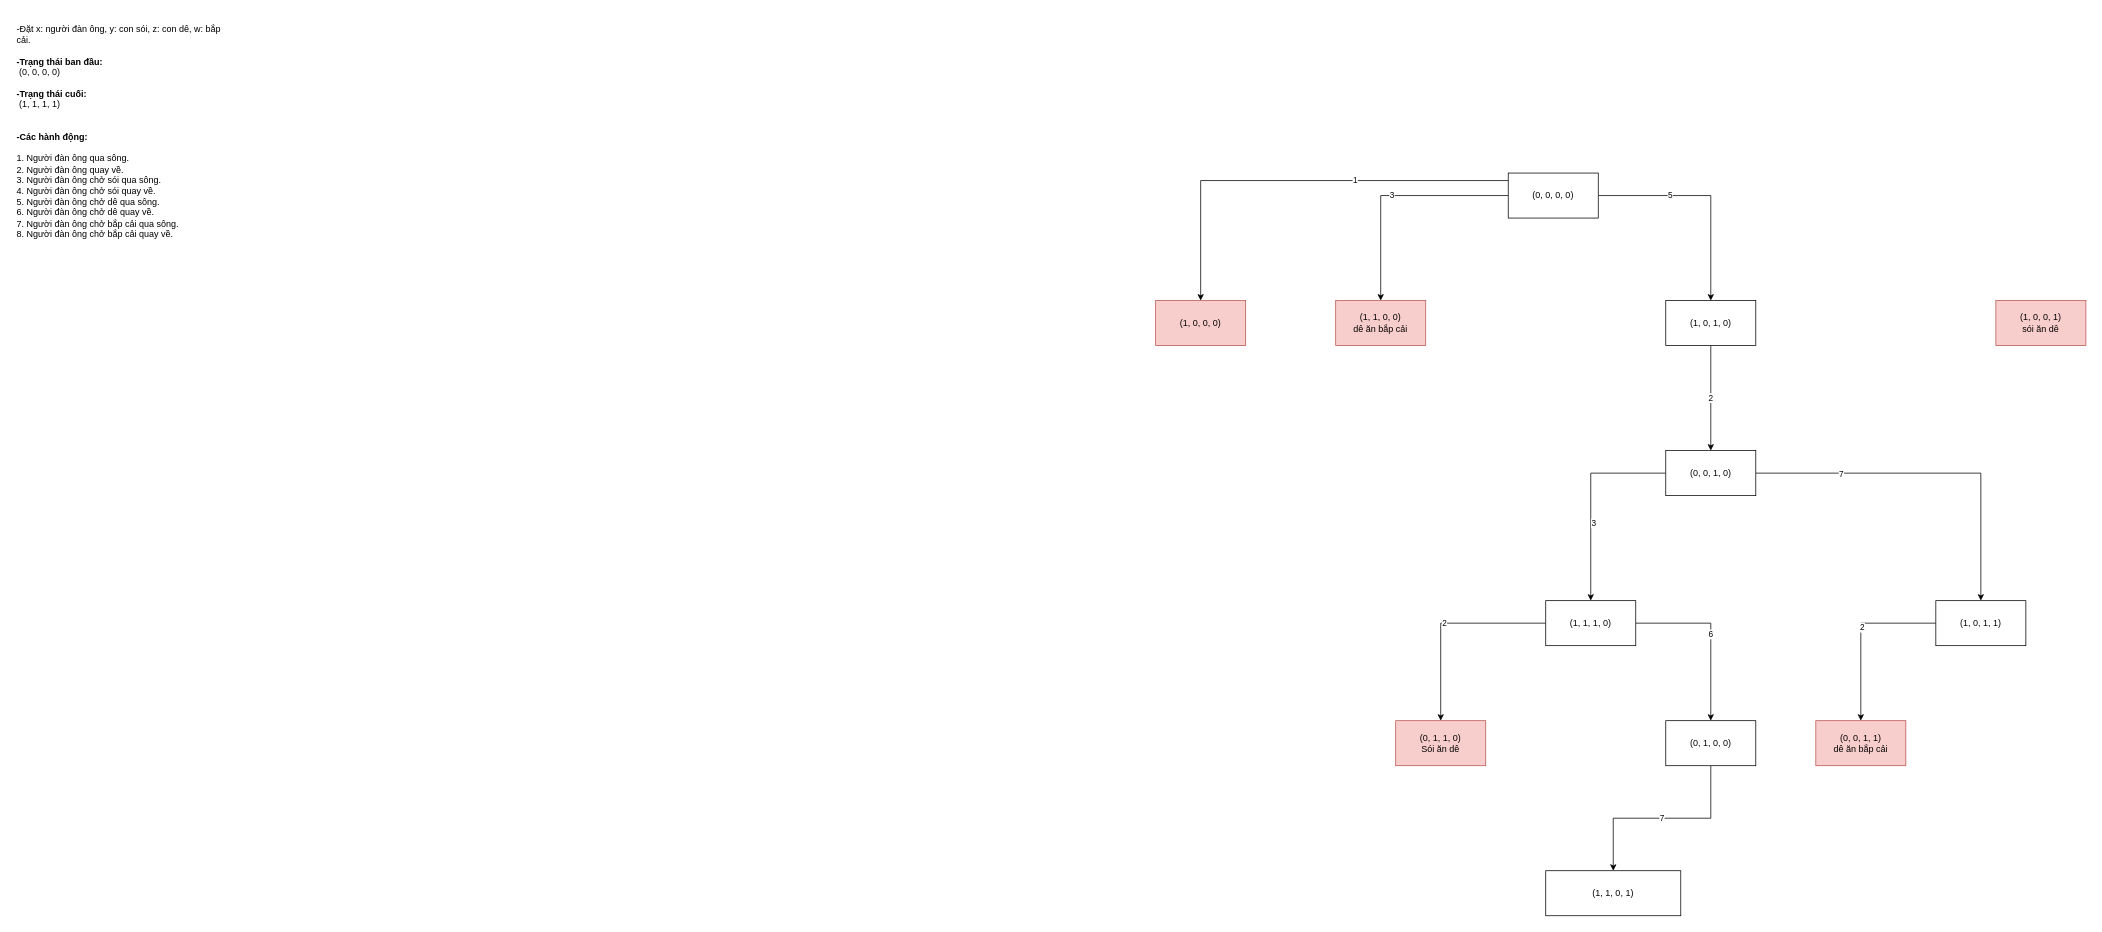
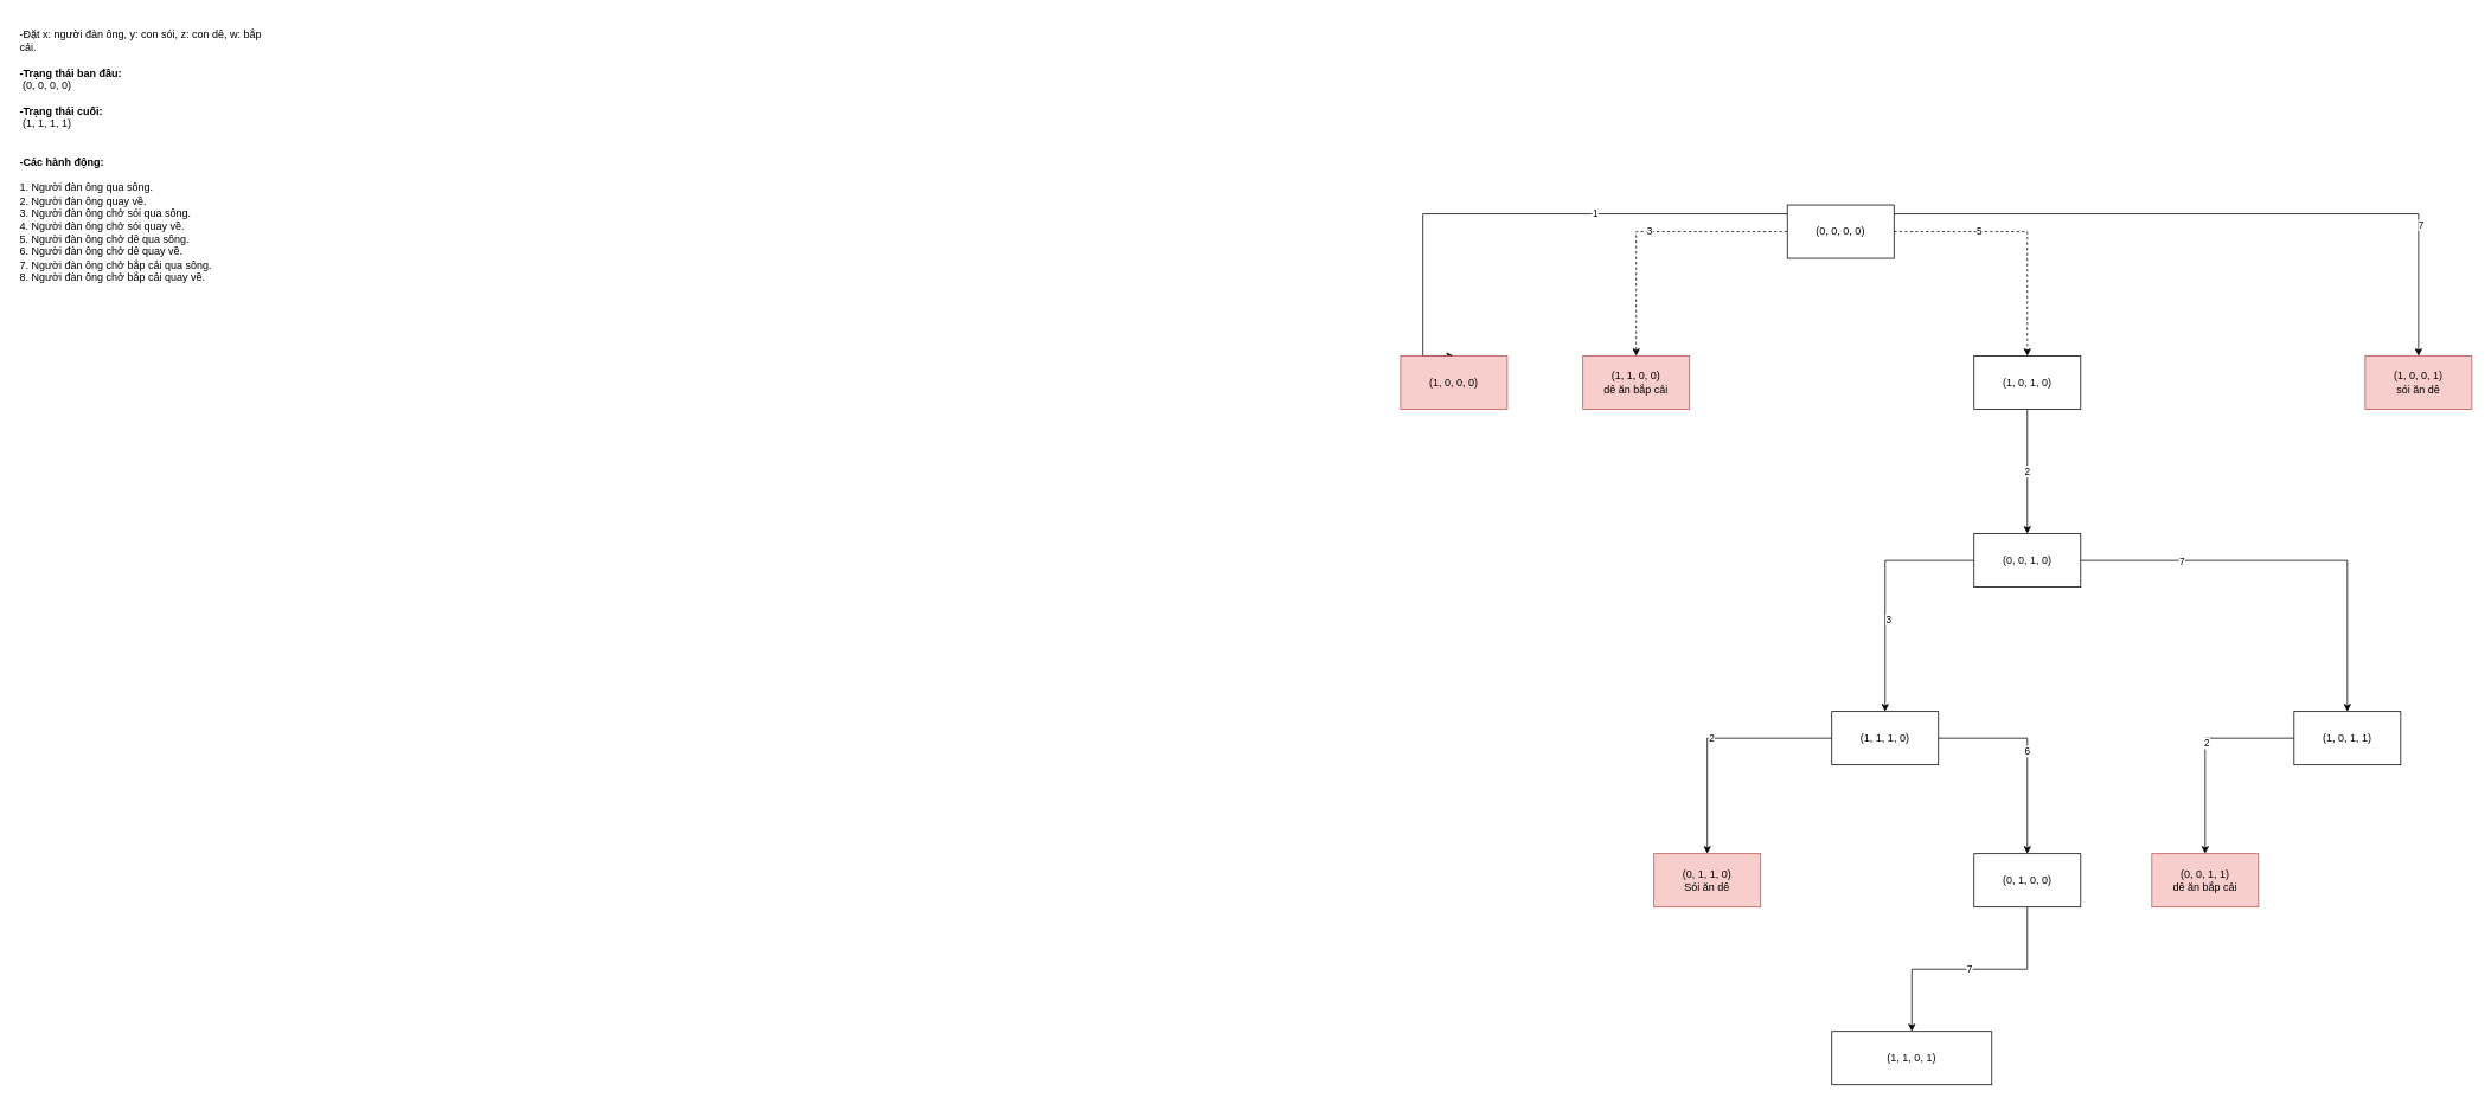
+ <mxCell id="6" style="edgeStyle=orthogonalEdgeStyle;rounded=0;orthogonalLoop=1;jettySize=auto;html=1;" edge="1" parent="1" source="9" target="15"><mxGeometry relative="1" as="geometry"><Array as="points"><mxPoint x="2720" y="240" /></Array></mxGeometry></mxCell>
+ <mxCell id="7" value="7" style="edgeLabel;html=1;align=center;verticalAlign=middle;resizable=0;points=[];" vertex="1" connectable="0" parent="6"><mxGeometry x="0.604" y="2" relative="1" as="geometry"><mxPoint as="offset" /></mxGeometry></mxCell>
- <mxCell id="8" value="3" style="edgeStyle=orthogonalEdgeStyle;rounded=0;orthogonalLoop=1;jettySize=auto;html=1;entryX=0.5;entryY=0;entryDx=0;entryDy=0;" edge="1" parent="1" source="9" target="12"><mxGeometry relative="1" as="geometry" /></mxCell>
+ <mxCell id="8" value="3" style="edgeStyle=orthogonalEdgeStyle;rounded=0;orthogonalLoop=1;jettySize=auto;html=1;entryX=0.5;entryY=0;entryDx=0;entryDy=0;dashed=1;" edge="1" parent="1" source="9" target="12"><mxGeometry relative="1" as="geometry" /></mxCell>
- <mxCell id="4" style="edgeStyle=orthogonalEdgeStyle;rounded=0;orthogonalLoop=1;jettySize=auto;html=1;" edge="1" parent="1" source="9" target="14"><mxGeometry relative="1" as="geometry" /></mxCell>
+ <mxCell id="4" style="edgeStyle=orthogonalEdgeStyle;rounded=0;orthogonalLoop=1;jettySize=auto;html=1;dashed=1;" edge="1" parent="1" source="9" target="14"><mxGeometry relative="1" as="geometry" /></mxCell>
- <mxCell id="11" value="(1, 0, 0, 0)" style="rounded=0;whiteSpace=wrap;html=1;fillColor=#f8cecc;strokeColor=#b85450;" vertex="1" parent="1"><mxGeometry x="1540" y="400" width="120" height="60" as="geometry" /></mxCell>
+ <mxCell id="11" value="(1, 0, 0, 0)" style="rounded=0;whiteSpace=wrap;html=1;fillColor=#f8cecc;strokeColor=#b85450;" vertex="1" parent="1"><mxGeometry x="1575" y="400" width="120" height="60" as="geometry" /></mxCell>
